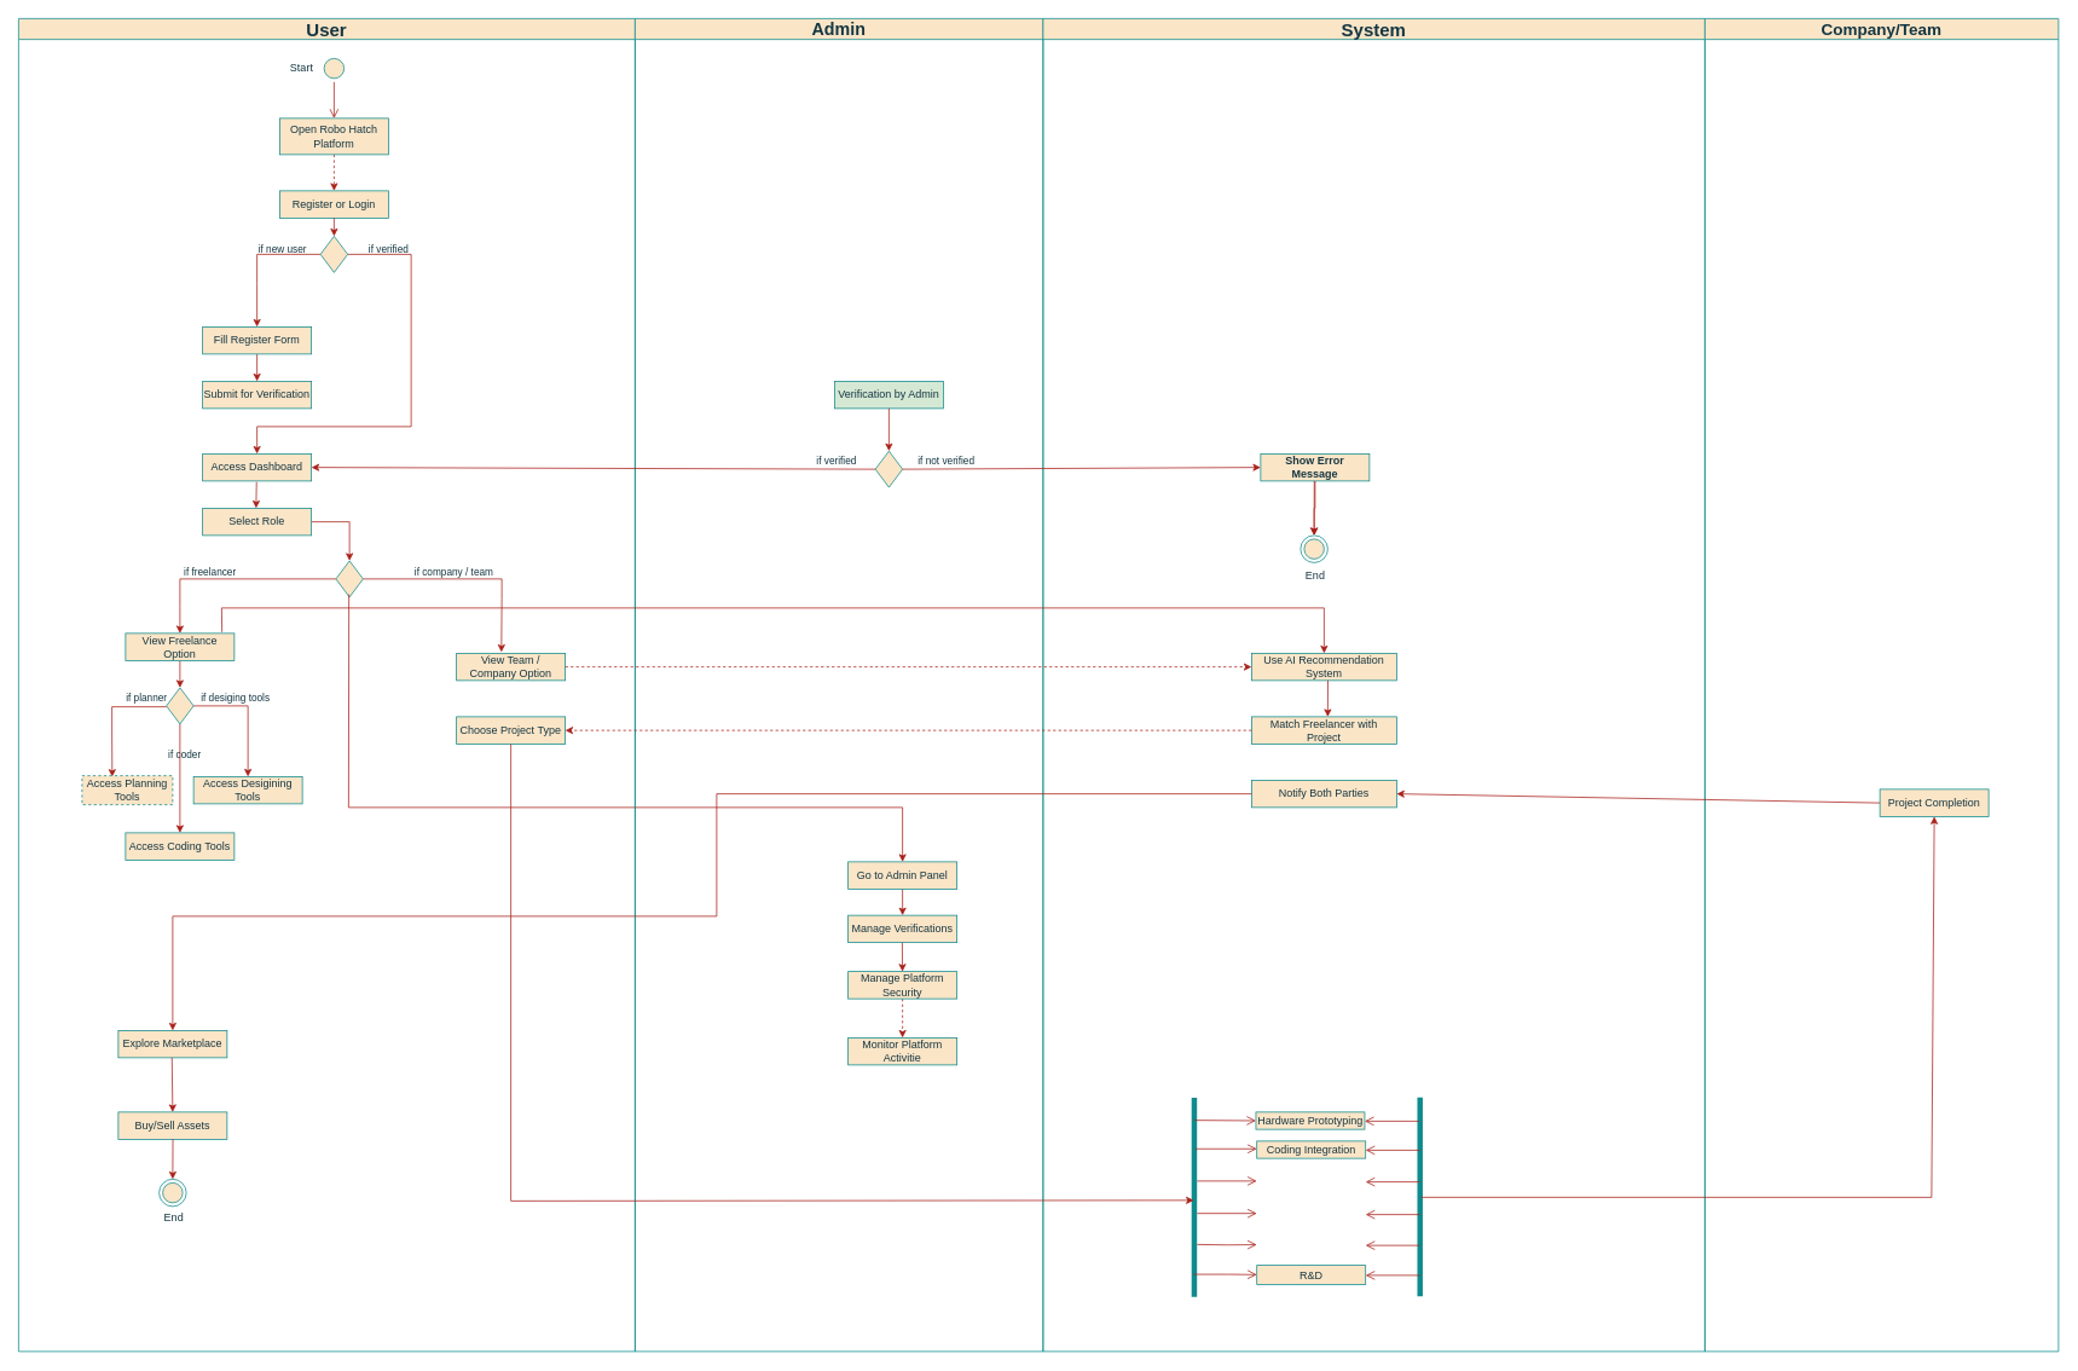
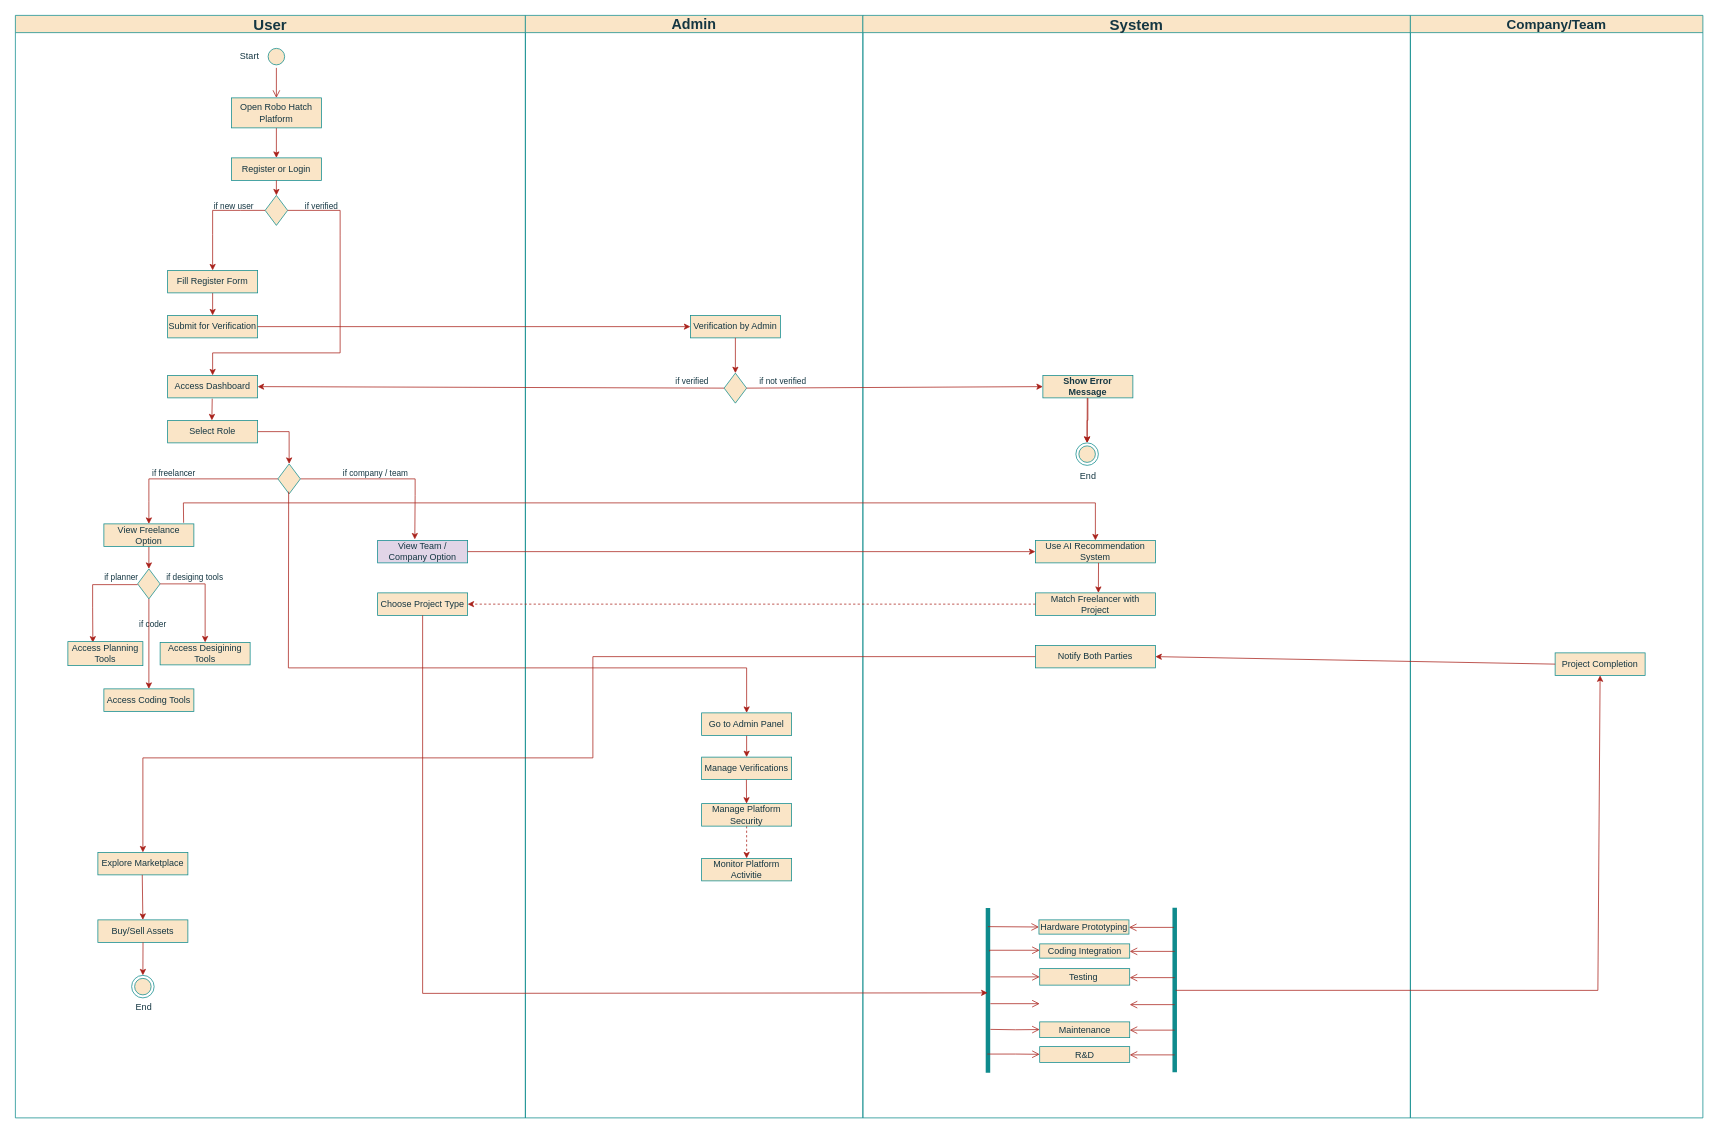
- <mxCell id="13" value="" style="endArrow=classic;html=1;rounded=0;exitX=0.5;exitY=1;exitDx=0;exitDy=0;entryX=0.5;entryY=0;entryDx=0;entryDy=0;labelBackgroundColor=none;fontColor=default;strokeColor=#A8201A;dashed=1;" parent="2" source="25" target="27" edge="1"><mxGeometry width="50" height="50" relative="1" as="geometry"><mxPoint x="513" y="270" as="sourcePoint" /><mxPoint x="563" y="220" as="targetPoint" /></mxGeometry></mxCell>
+ <mxCell id="13" value="" style="endArrow=classic;html=1;rounded=0;exitX=0.5;exitY=1;exitDx=0;exitDy=0;entryX=0.5;entryY=0;entryDx=0;entryDy=0;labelBackgroundColor=none;fontColor=default;strokeColor=#A8201A;" parent="2" source="25" target="27" edge="1"><mxGeometry width="50" height="50" relative="1" as="geometry"><mxPoint x="513" y="270" as="sourcePoint" /><mxPoint x="563" y="220" as="targetPoint" /></mxGeometry></mxCell>
+ <mxCell id="94" value="" style="endArrow=classic;html=1;rounded=0;entryX=0;entryY=0.5;entryDx=0;entryDy=0;exitX=1;exitY=0.5;exitDx=0;exitDy=0;labelBackgroundColor=none;fontColor=default;strokeColor=#A8201A;" parent="1" source="29" target="48" edge="1"><mxGeometry width="50" height="50" relative="1" as="geometry"><mxPoint x="283" y="500" as="sourcePoint" /><mxPoint x="293" y="430" as="targetPoint" /></mxGeometry></mxCell>
- <mxCell id="48" value="Verification by Admin" style="rounded=0;whiteSpace=wrap;html=1;labelBackgroundColor=none;fillColor=#d5e8d4;strokeColor=#0F8B8D;fontColor=#143642;" parent="47" vertex="1"><mxGeometry x="220" y="400" width="120" height="30" as="geometry" /></mxCell>
+ <mxCell id="48" value="Verification by Admin" style="rounded=0;whiteSpace=wrap;html=1;labelBackgroundColor=none;fillColor=#FAE5C7;strokeColor=#0F8B8D;fontColor=#143642;" parent="47" vertex="1"><mxGeometry x="220" y="400" width="120" height="30" as="geometry" /></mxCell>
- <mxCell id="38" value="View Team / Company Option" style="rounded=0;whiteSpace=wrap;html=1;labelBackgroundColor=none;fillColor=#FAE5C7;strokeColor=#0F8B8D;fontColor=#143642;" parent="2" vertex="1"><mxGeometry x="483" y="700" width="120" height="30" as="geometry" /></mxCell>
+ <mxCell id="38" value="View Team / Company Option" style="rounded=0;whiteSpace=wrap;html=1;labelBackgroundColor=none;fillColor=#e1d5e7;strokeColor=#0F8B8D;fontColor=#143642;" parent="2" vertex="1"><mxGeometry x="483" y="700" width="120" height="30" as="geometry" /></mxCell>
- <mxCell id="95" value="" style="endArrow=classic;html=1;rounded=0;exitX=1;exitY=0.5;exitDx=0;exitDy=0;labelBackgroundColor=none;fontColor=default;strokeColor=#A8201A;entryX=0;entryY=0.5;entryDx=0;entryDy=0;dashed=1;" parent="1" source="38" edge="1" target="80"><mxGeometry width="50" height="50" relative="1" as="geometry"><mxPoint x="630" y="732" as="sourcePoint" /><mxPoint x="1520" y="735" as="targetPoint" /></mxGeometry></mxCell>
+ <mxCell id="95" value="" style="endArrow=classic;html=1;rounded=0;exitX=1;exitY=0.5;exitDx=0;exitDy=0;labelBackgroundColor=none;fontColor=default;strokeColor=#A8201A;entryX=0;entryY=0.5;entryDx=0;entryDy=0;" parent="1" source="38" edge="1" target="80"><mxGeometry width="50" height="50" relative="1" as="geometry"><mxPoint x="630" y="732" as="sourcePoint" /><mxPoint x="1520" y="735" as="targetPoint" /></mxGeometry></mxCell>
- <mxCell id="35" value="Access Planning Tools" style="rounded=0;whiteSpace=wrap;html=1;labelBackgroundColor=none;fillColor=#FAE5C7;strokeColor=#0F8B8D;fontColor=#143642;dashed=1;" parent="2" vertex="1"><mxGeometry x="70" y="835" width="100" height="32" as="geometry" /></mxCell>
+ <mxCell id="35" value="Access Planning Tools" style="rounded=0;whiteSpace=wrap;html=1;labelBackgroundColor=none;fillColor=#FAE5C7;strokeColor=#0F8B8D;fontColor=#143642;" parent="2" vertex="1"><mxGeometry x="70" y="835" width="100" height="32" as="geometry" /></mxCell>
+ <mxCell id="71" value="&lt;span style=&quot;&quot; data-end=&quot;1693&quot; data-start=&quot;1682&quot;&gt;Testing&lt;/span&gt;&amp;nbsp;" style="rounded=0;whiteSpace=wrap;html=1;labelBackgroundColor=none;fillColor=#FAE5C7;strokeColor=#0F8B8D;fontColor=#143642;" parent="60" vertex="1"><mxGeometry x="235.78" y="1271" width="120" height="22" as="geometry" /></mxCell>
+ <mxCell id="70" value="Maintenance" style="rounded=0;whiteSpace=wrap;html=1;labelBackgroundColor=none;fillColor=#FAE5C7;strokeColor=#0F8B8D;fontColor=#143642;" parent="60" vertex="1"><mxGeometry x="235.78" y="1342" width="120" height="21" as="geometry" /></mxCell>
